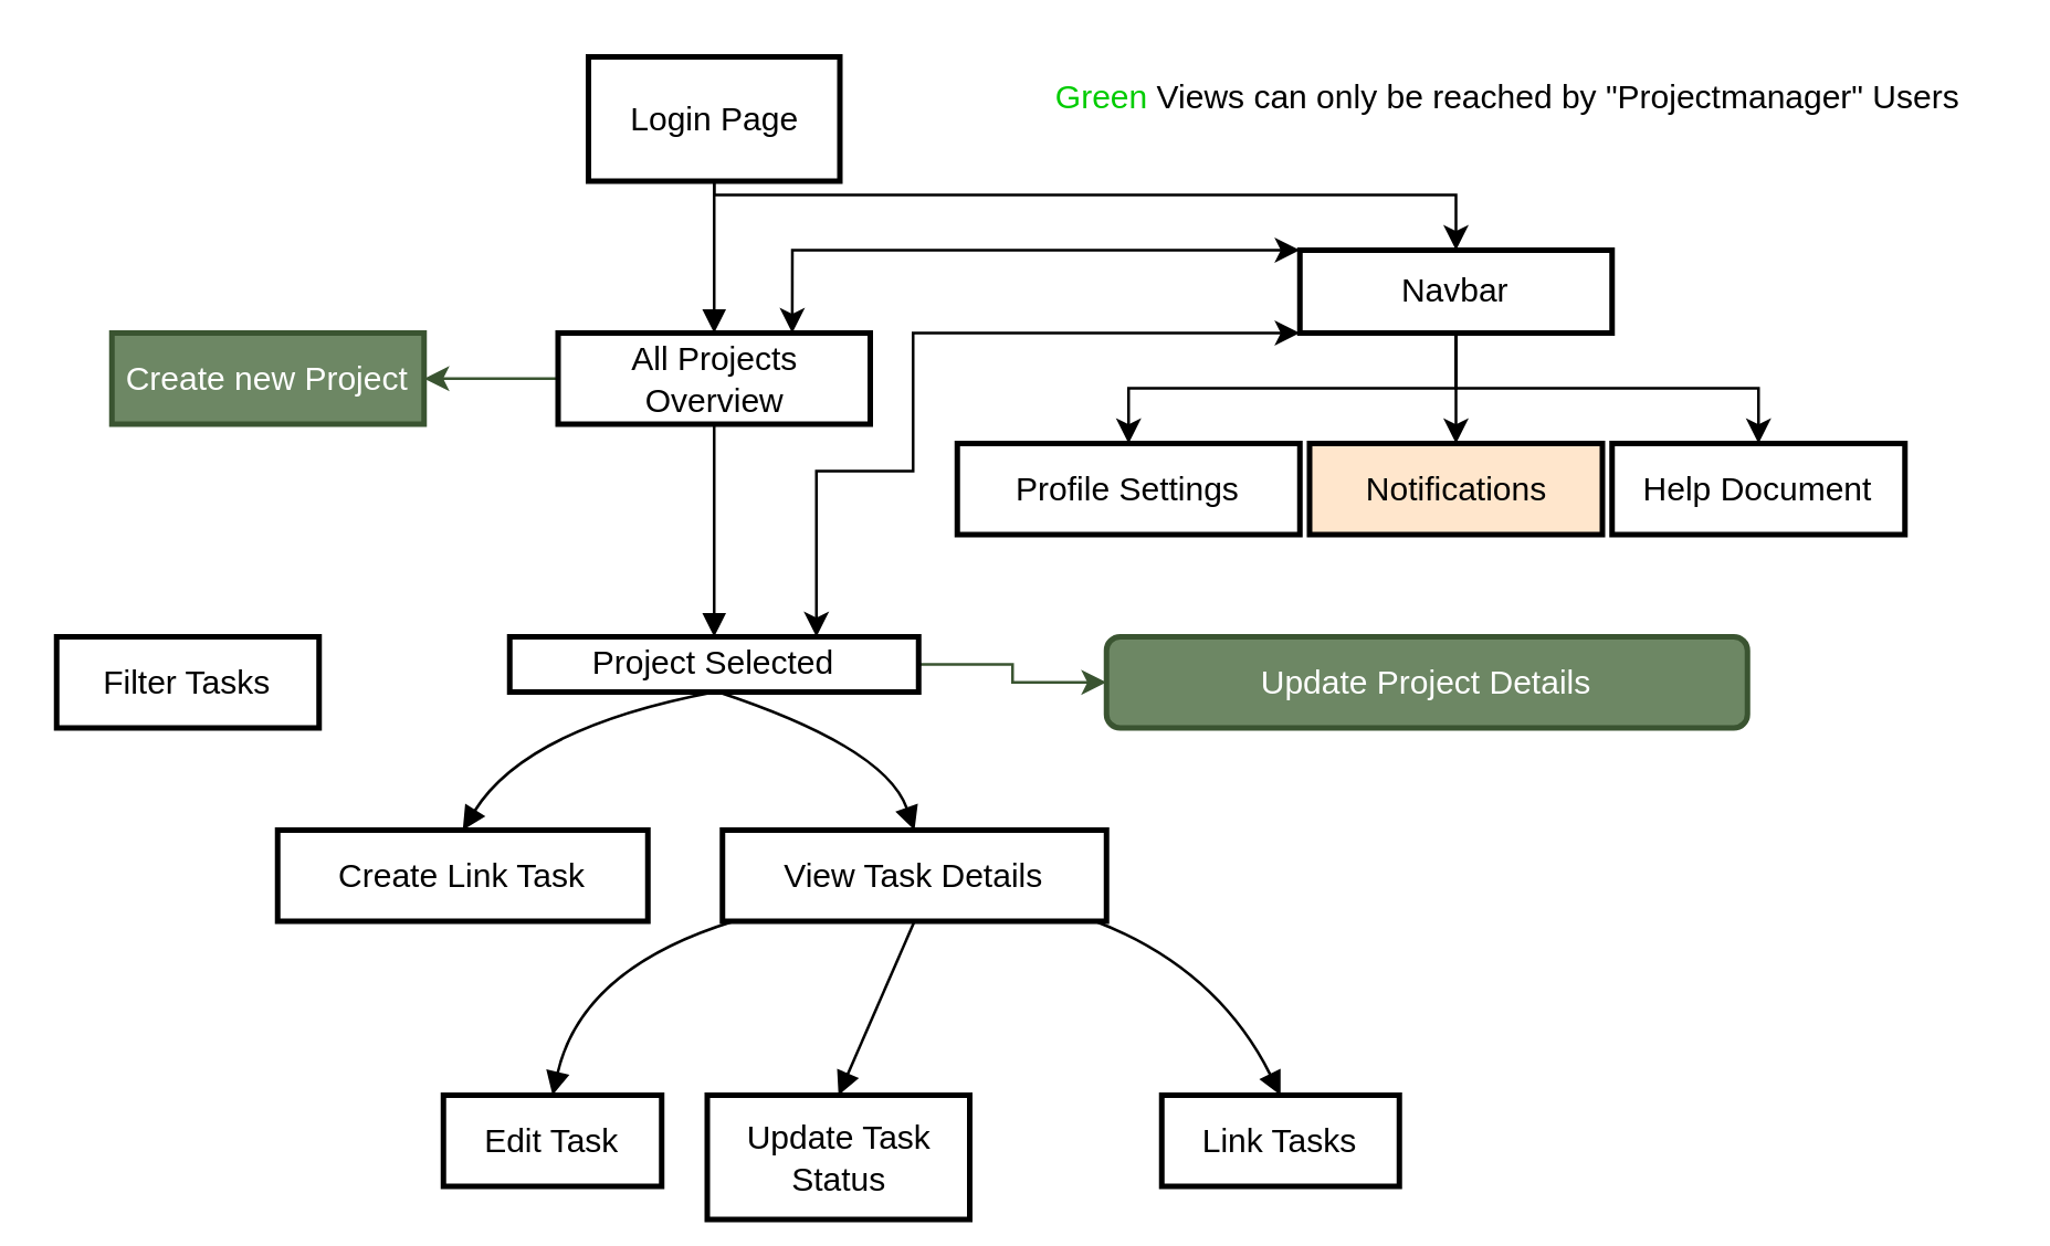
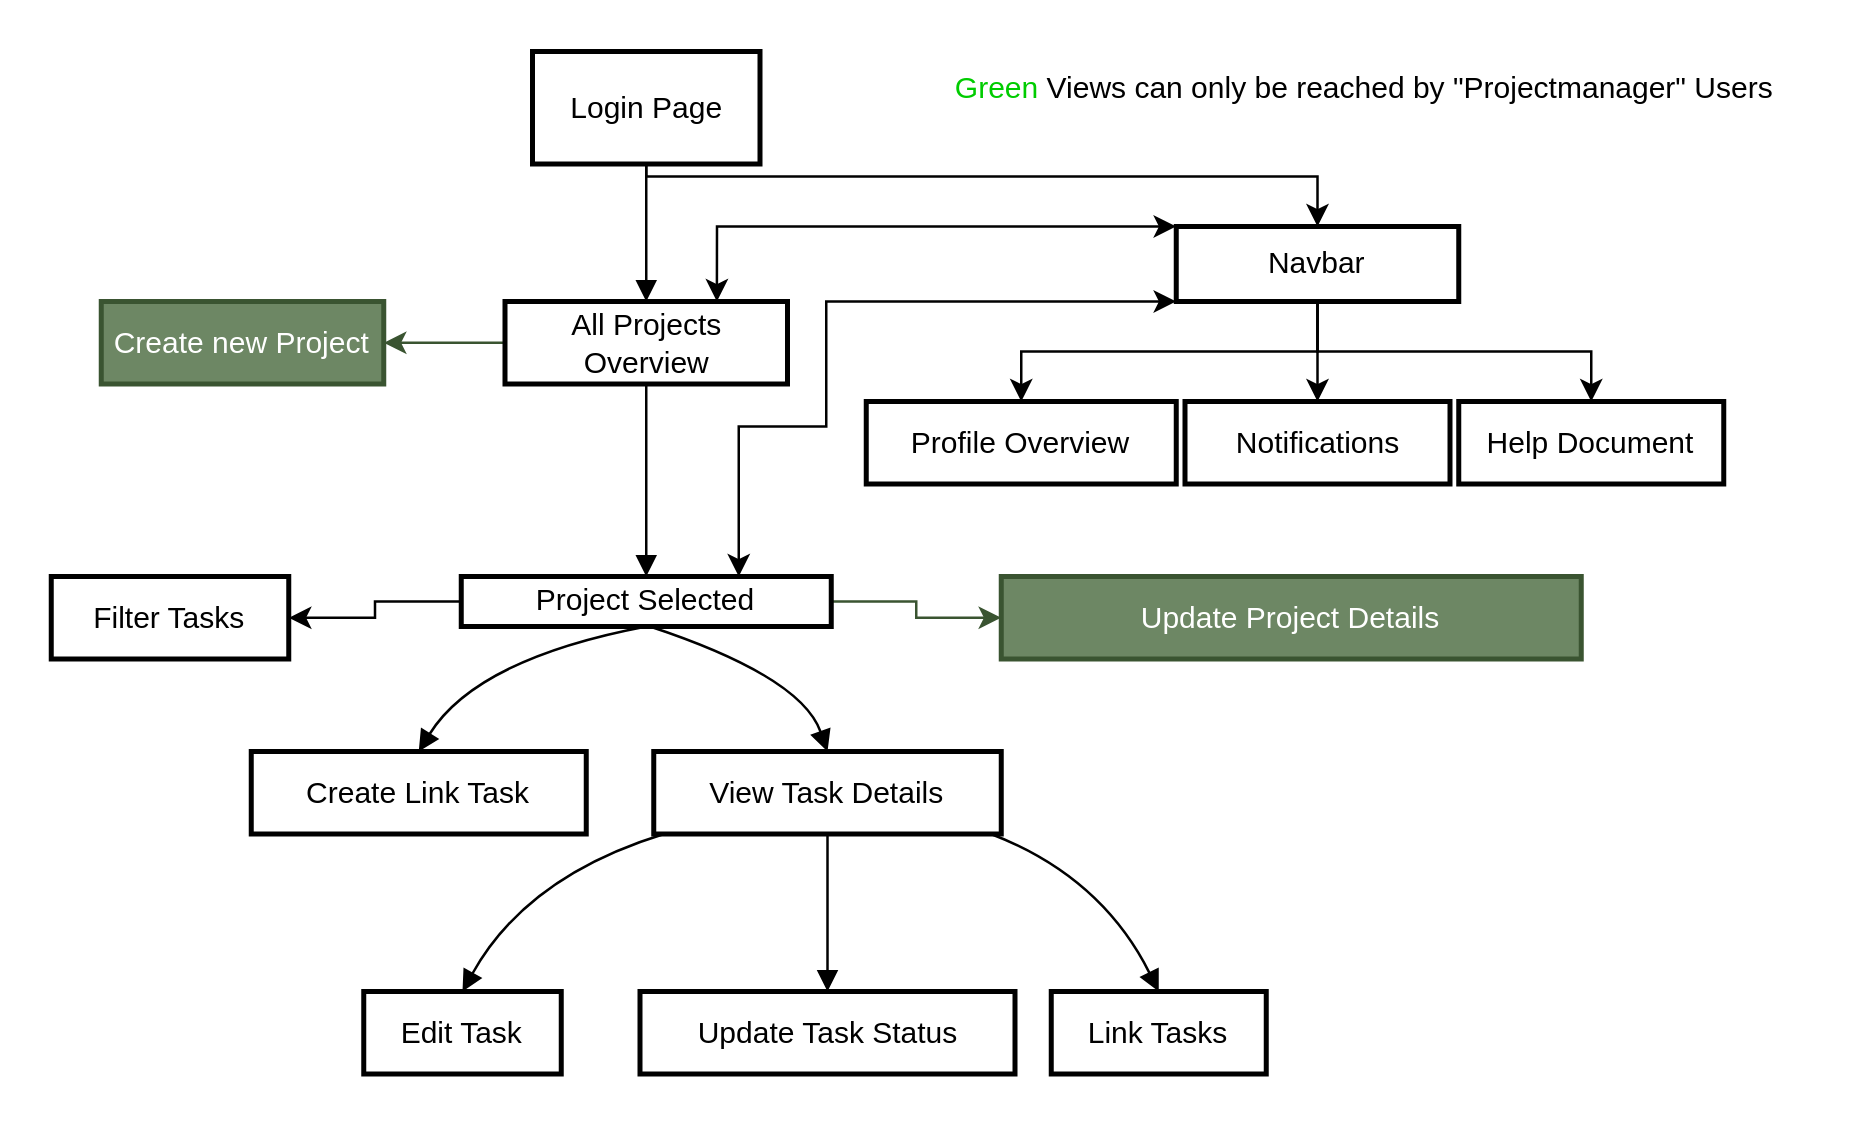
- <mxCell id="7" value="Notifications" style="whiteSpace=wrap;strokeWidth=2;fillColor=#ffe6cc;" parent="1" vertex="1"><mxGeometry x="473.5" y="160" width="106" height="33" as="geometry" /></mxCell>
+ <mxCell id="7" value="Notifications" style="whiteSpace=wrap;strokeWidth=2;" parent="1" vertex="1"><mxGeometry x="473.5" y="160" width="106" height="33" as="geometry" /></mxCell>
- <mxCell id="6" value="Profile Settings" style="whiteSpace=wrap;strokeWidth=2;" parent="1" vertex="1"><mxGeometry x="346" y="160" width="124" height="33" as="geometry" /></mxCell>
+ <mxCell id="6" value="Profile Overview" style="whiteSpace=wrap;strokeWidth=2;" parent="1" vertex="1"><mxGeometry x="346" y="160" width="124" height="33" as="geometry" /></mxCell>
+ <mxCell id="8" style="edgeStyle=orthogonalEdgeStyle;rounded=0;orthogonalLoop=1;jettySize=auto;html=1;exitX=0;exitY=0.5;exitDx=0;exitDy=0;entryX=1;entryY=0.5;entryDx=0;entryDy=0;" parent="1" source="11" target="15" edge="1"><mxGeometry relative="1" as="geometry" /></mxCell>
- <mxCell id="12" value="Update Project Details" style="whiteSpace=wrap;strokeWidth=2;fillColor=#6d8764;fontColor=#ffffff;strokeColor=#3A5431;rounded=1;" parent="1" vertex="1"><mxGeometry x="400" y="230" width="232" height="33" as="geometry" /></mxCell>
+ <mxCell id="12" value="Update Project Details" style="whiteSpace=wrap;strokeWidth=2;fillColor=#6d8764;fontColor=#ffffff;strokeColor=#3A5431;" parent="1" vertex="1"><mxGeometry x="400" y="230" width="232" height="33" as="geometry" /></mxCell>
- <mxCell id="16" value="Edit Task" style="whiteSpace=wrap;strokeWidth=2;" parent="1" vertex="1"><mxGeometry x="160" y="396" width="79" height="33" as="geometry" /></mxCell>
+ <mxCell id="16" value="Edit Task" style="whiteSpace=wrap;strokeWidth=2;" parent="1" vertex="1"><mxGeometry x="145" y="396" width="79" height="33" as="geometry" /></mxCell>
- <mxCell id="17" value="Update Task Status" style="whiteSpace=wrap;strokeWidth=2;" parent="1" vertex="1"><mxGeometry x="255.5" y="396" width="95" height="45" as="geometry" /></mxCell>
+ <mxCell id="17" value="Update Task Status" style="whiteSpace=wrap;strokeWidth=2;" parent="1" vertex="1"><mxGeometry x="255.5" y="396" width="150" height="33" as="geometry" /></mxCell>
